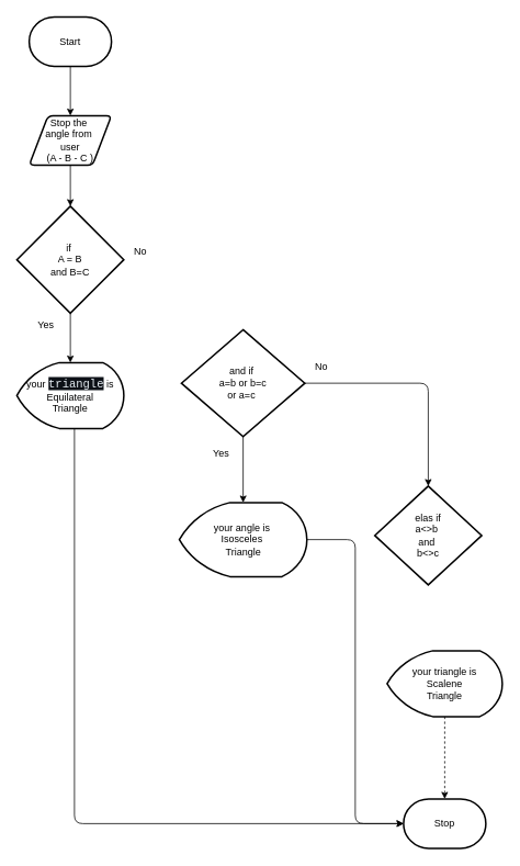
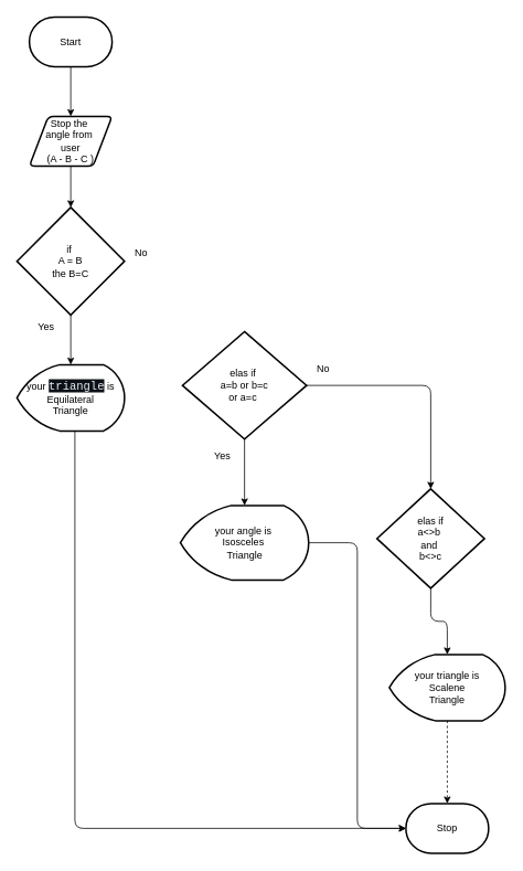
- <mxCell id="8" value="if&amp;nbsp;&lt;br&gt;A = B&lt;br&gt;and B=C&lt;br&gt;" style="strokeWidth=2;html=1;shape=mxgraph.flowchart.decision;whiteSpace=wrap;" vertex="1" parent="1"><mxGeometry x="20" y="250" width="130" height="130" as="geometry" /></mxCell>
+ <mxCell id="8" value="if&amp;nbsp;&lt;br&gt;A = B&lt;br&gt;the B=C&lt;br&gt;" style="strokeWidth=2;html=1;shape=mxgraph.flowchart.decision;whiteSpace=wrap;" vertex="1" parent="1"><mxGeometry x="20" y="250" width="130" height="130" as="geometry" /></mxCell>
- <mxCell id="15" value="and if&amp;nbsp;&lt;br&gt;a=b or b=c&lt;br&gt;or a=c&amp;nbsp;" style="strokeWidth=2;html=1;shape=mxgraph.flowchart.decision;whiteSpace=wrap;" vertex="1" parent="1"><mxGeometry x="220" y="400" width="150" height="130" as="geometry" /></mxCell>
+ <mxCell id="15" value="elas if&amp;nbsp;&lt;br&gt;a=b or b=c&lt;br&gt;or a=c&amp;nbsp;" style="strokeWidth=2;html=1;shape=mxgraph.flowchart.decision;whiteSpace=wrap;" vertex="1" parent="1"><mxGeometry x="220" y="400" width="150" height="130" as="geometry" /></mxCell>
+ <mxCell id="20" style="edgeStyle=orthogonalEdgeStyle;html=1;" edge="1" parent="1" source="21" target="23"><mxGeometry relative="1" as="geometry" /></mxCell>
